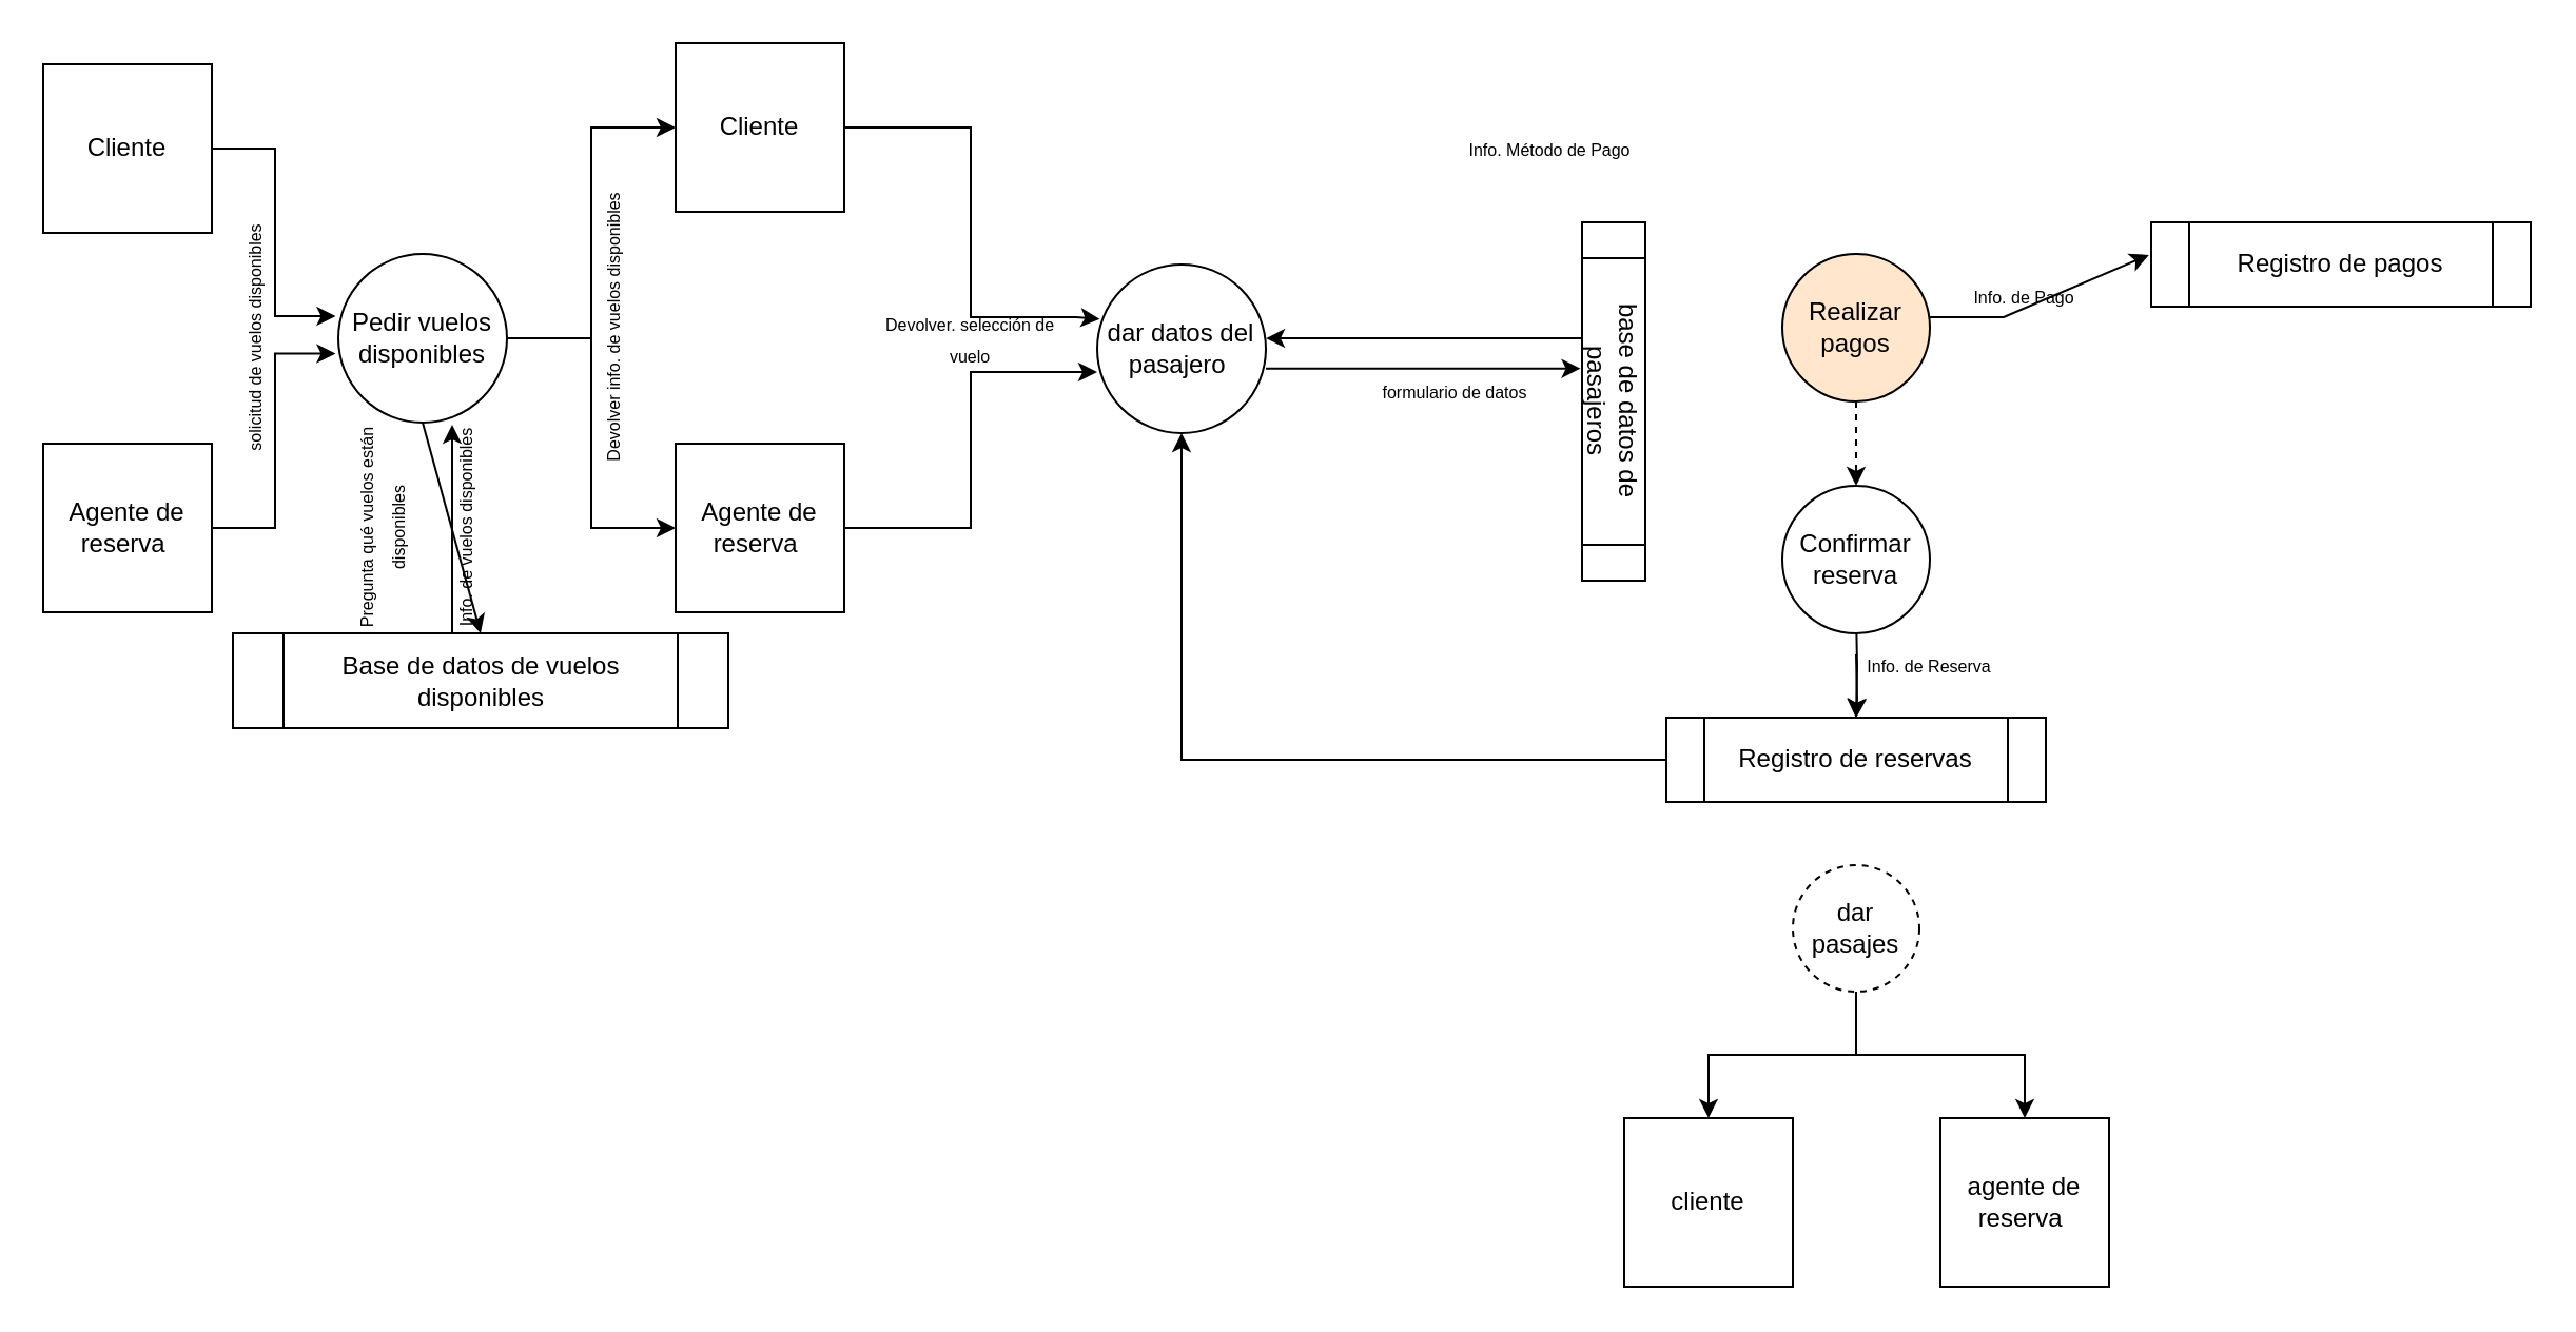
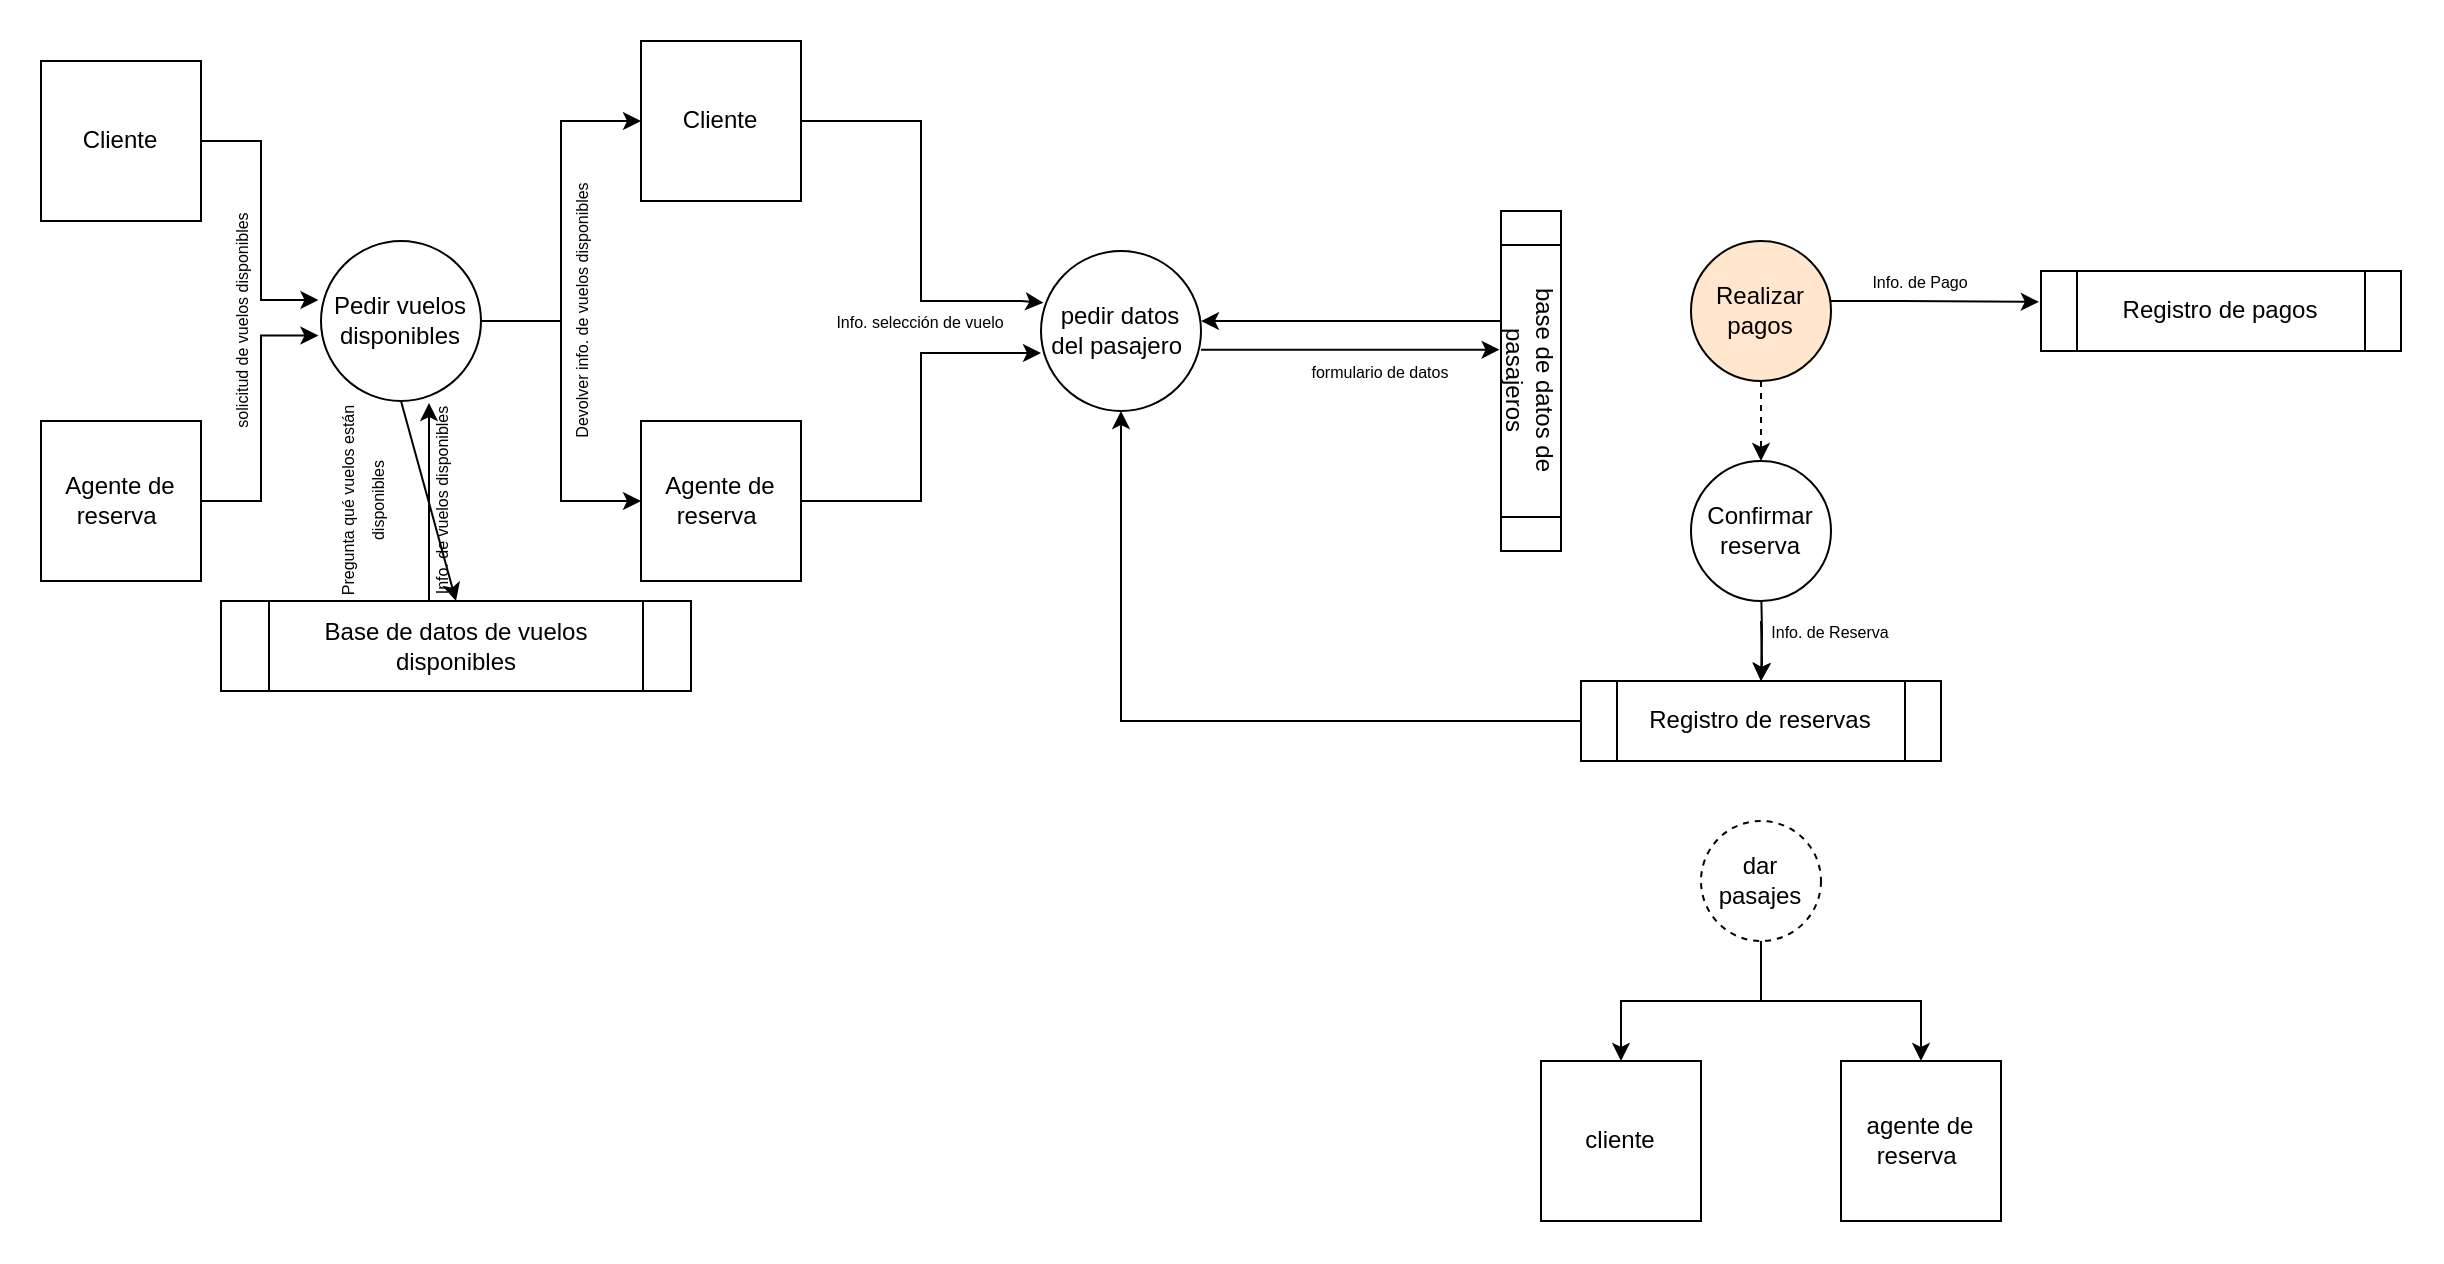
- <mxCell id="35" value="&lt;font style=&quot;font-size: 8px;&quot;&gt;Info. Método de Pago&lt;/font&gt;" style="text;html=1;strokeColor=none;fillColor=none;align=center;verticalAlign=middle;whiteSpace=wrap;rounded=0;" vertex="1" parent="1"><mxGeometry x="690" y="55" width="90" height="30" as="geometry" /></mxCell>
- <mxCell id="37" value="Registro de pagos" style="shape=process;whiteSpace=wrap;html=1;backgroundOutline=1;" vertex="1" parent="1"><mxGeometry x="1020" y="105" width="180" height="40" as="geometry" /></mxCell>
+ <mxCell id="37" value="Registro de pagos" style="shape=process;whiteSpace=wrap;html=1;backgroundOutline=1;" vertex="1" parent="1"><mxGeometry x="1020" y="135" width="180" height="40" as="geometry" /></mxCell>
- <mxCell id="29" value="&lt;font style=&quot;font-size: 8px;&quot;&gt;Devolver. selección de vuelo&lt;/font&gt;" style="text;html=1;strokeColor=none;fillColor=none;align=center;verticalAlign=middle;whiteSpace=wrap;rounded=0;" vertex="1" parent="1"><mxGeometry x="410" y="145" width="100" height="30" as="geometry" /></mxCell>
+ <mxCell id="29" value="&lt;font style=&quot;font-size: 8px;&quot;&gt;Info. selección de vuelo&lt;/font&gt;" style="text;html=1;strokeColor=none;fillColor=none;align=center;verticalAlign=middle;whiteSpace=wrap;rounded=0;" vertex="1" parent="1"><mxGeometry x="410" y="145" width="100" height="30" as="geometry" /></mxCell>
- <mxCell id="18" value="dar datos del pasajero&amp;nbsp;" style="ellipse;whiteSpace=wrap;html=1;aspect=fixed;" vertex="1" parent="1"><mxGeometry x="520" y="125" width="80" height="80" as="geometry" /></mxCell>
+ <mxCell id="18" value="pedir datos del pasajero&amp;nbsp;" style="ellipse;whiteSpace=wrap;html=1;aspect=fixed;" vertex="1" parent="1"><mxGeometry x="520" y="125" width="80" height="80" as="geometry" /></mxCell>
